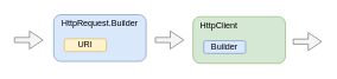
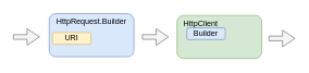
- <mxCell id="4" value="&lt;div&gt;URI&lt;/div&gt;" style="rounded=1;whiteSpace=wrap;html=1;fillColor=#fff2cc;strokeColor=#d6b656;" vertex="1" parent="1"><mxGeometry x="90" y="54" width="59" height="18" as="geometry" /></mxCell>
+ <mxCell id="4" value="&lt;div&gt;URI&lt;/div&gt;" style="rounded=1;whiteSpace=wrap;html=1;fillColor=#fff2cc;strokeColor=#d6b656;" vertex="1" parent="1"><mxGeometry x="80" y="49" width="59" height="18" as="geometry" /></mxCell>
- <mxCell id="6" value="Builder" style="rounded=1;whiteSpace=wrap;html=1;fillColor=#dae8fc;strokeColor=#6c8ebf;" vertex="1" parent="1"><mxGeometry x="286" y="56.75" width="59" height="18" as="geometry" /></mxCell>
+ <mxCell id="6" value="Builder" style="rounded=1;whiteSpace=wrap;html=1;fillColor=#dae8fc;strokeColor=#6c8ebf;" vertex="1" parent="1"><mxGeometry x="286" y="41.75" width="59" height="18" as="geometry" /></mxCell>
